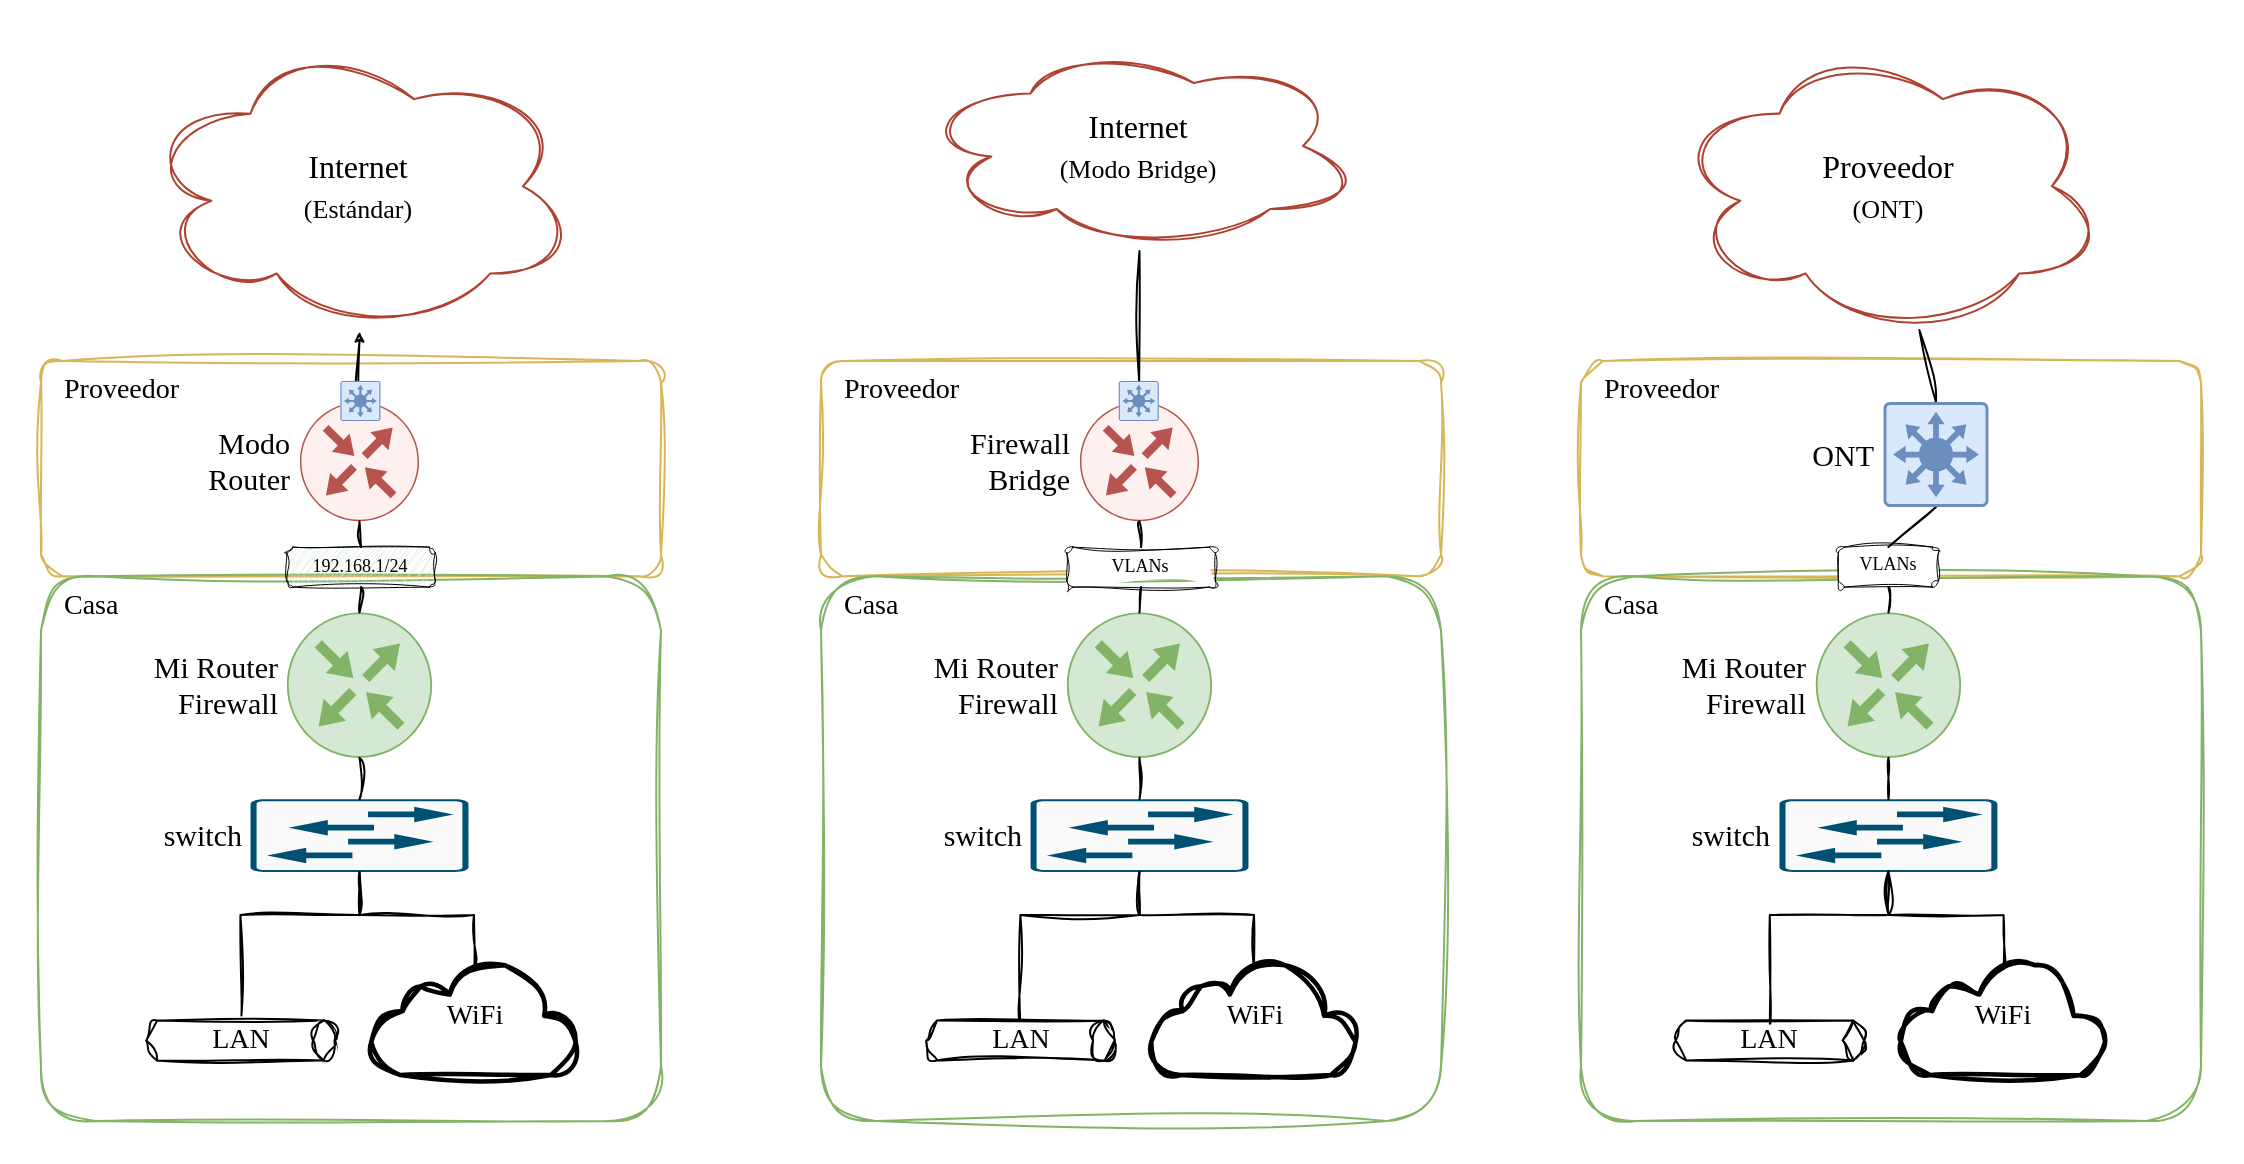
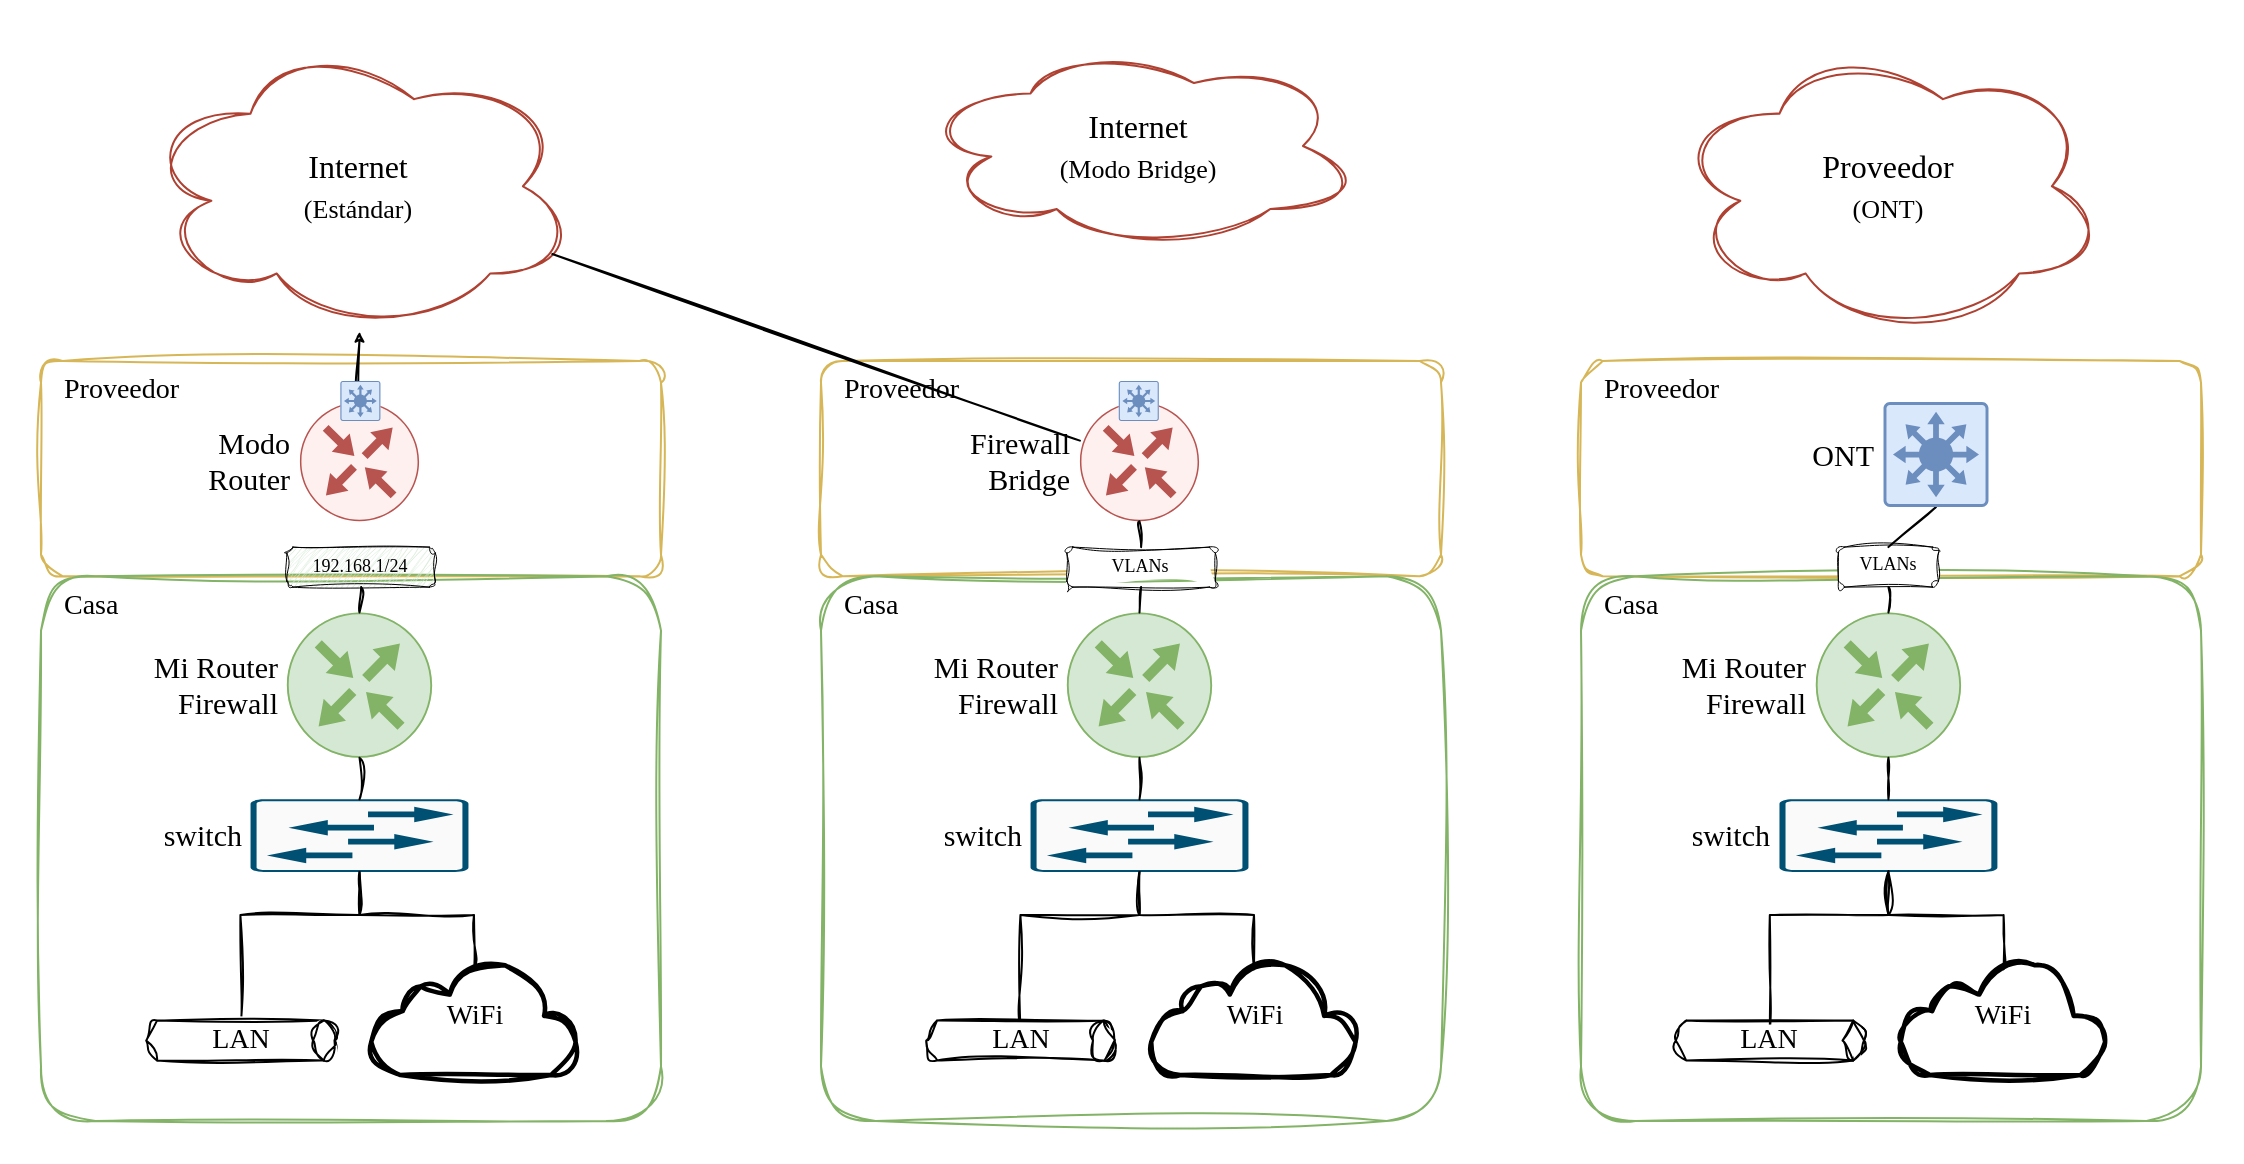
- <mxCell id="35" value="" style="rounded=0;orthogonalLoop=1;jettySize=auto;html=1;startArrow=none;startFill=0;startSize=3;endSize=3;endArrow=none;endFill=0;sketch=1;curveFitting=1;jiggle=2;fontFamily=Verdana;" parent="1" source="36" target="34" edge="1"><mxGeometry relative="1" as="geometry" /></mxCell>
+ <mxCell id="35" value="" style="rounded=0;orthogonalLoop=1;jettySize=auto;html=1;startArrow=none;startFill=0;startSize=3;endSize=3;endArrow=none;endFill=0;sketch=1;curveFitting=1;jiggle=2;fontFamily=Verdana;" parent="1" source="36" target="4" edge="1"><mxGeometry relative="1" as="geometry" /></mxCell>
- <mxCell id="17" value="" style="rounded=0;orthogonalLoop=1;jettySize=auto;html=1;startArrow=none;startFill=0;startSize=3;endSize=3;endArrow=none;endFill=0;exitX=0.5;exitY=0;exitDx=0;exitDy=0;exitPerimeter=0;sketch=1;curveFitting=1;jiggle=2;fontFamily=Verdana;" parent="1" source="22" target="16" edge="1"><mxGeometry relative="1" as="geometry"><mxPoint x="943.721" y="200.42" as="sourcePoint" /></mxGeometry></mxCell>
- <mxCell id="25" value="" style="rounded=0;orthogonalLoop=1;jettySize=auto;html=1;entryX=0.5;entryY=0;entryDx=0;entryDy=0;startArrow=none;startFill=0;startSize=3;endSize=3;endArrow=none;endFill=0;exitX=0.5;exitY=1;exitDx=0;exitDy=0;exitPerimeter=0;sketch=1;curveFitting=1;jiggle=2;fontFamily=Verdana;" parent="1" source="6" target="26" edge="1"><mxGeometry relative="1" as="geometry"><mxPoint x="193.5" y="260.12" as="sourcePoint" /><mxPoint x="179.26" y="286.711" as="targetPoint" /></mxGeometry></mxCell>
